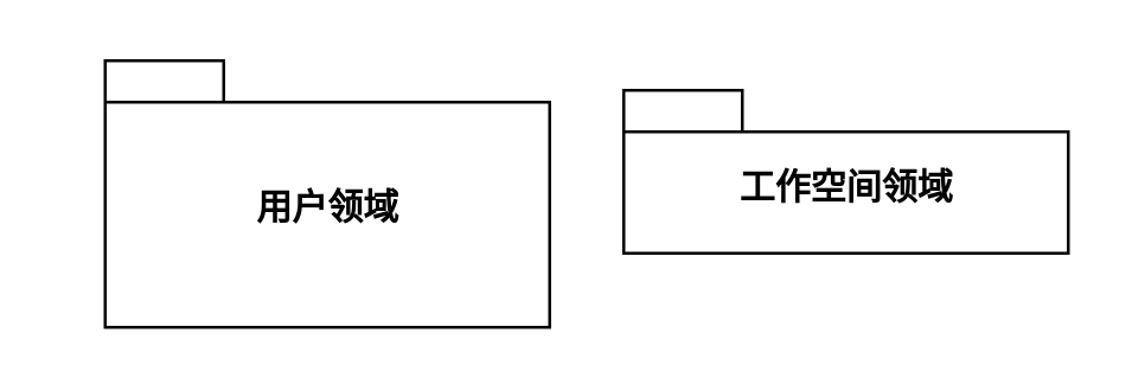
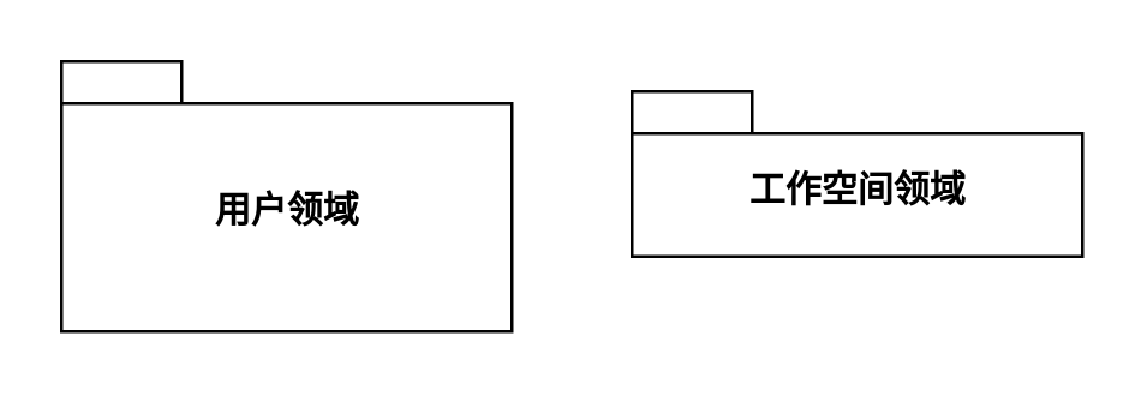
- <mxCell id="2" value="用户领域" style="shape=folder;fontStyle=1;spacingTop=10;tabWidth=40;tabHeight=14;tabPosition=left;html=1;" vertex="1" parent="1"><mxGeometry x="35" y="20" width="150" height="90" as="geometry" /></mxCell>
+ <mxCell id="2" value="用户领域" style="shape=folder;fontStyle=1;spacingTop=10;tabWidth=40;tabHeight=14;tabPosition=left;html=1;" vertex="1" parent="1"><mxGeometry x="20" y="20" width="150" height="90" as="geometry" /></mxCell>
